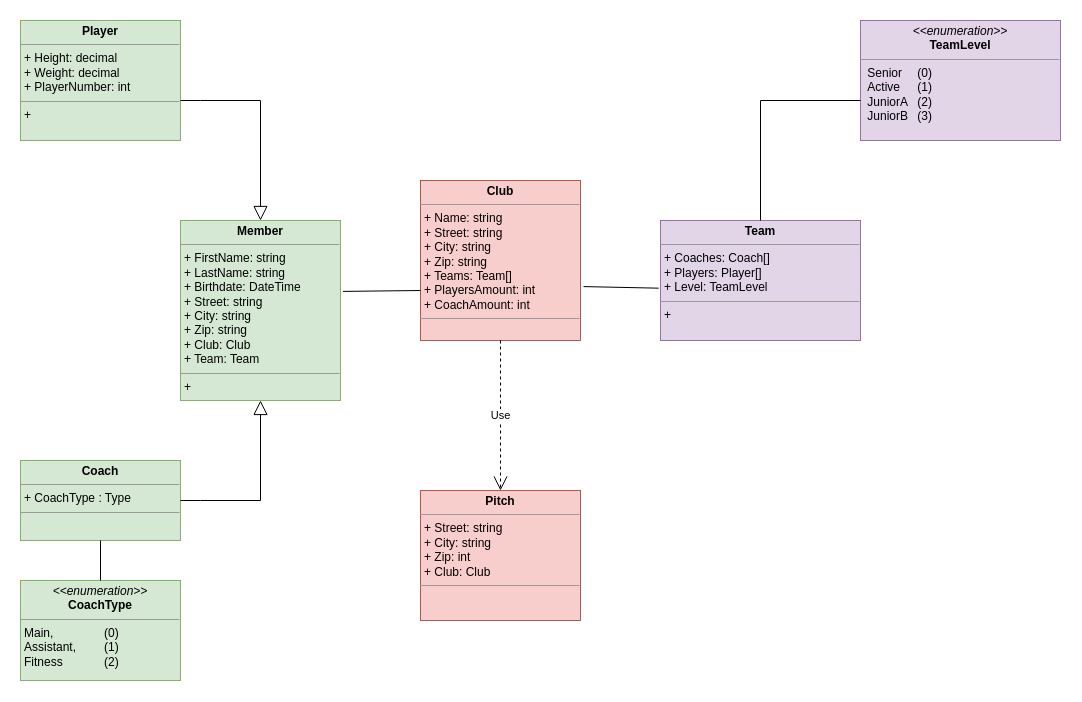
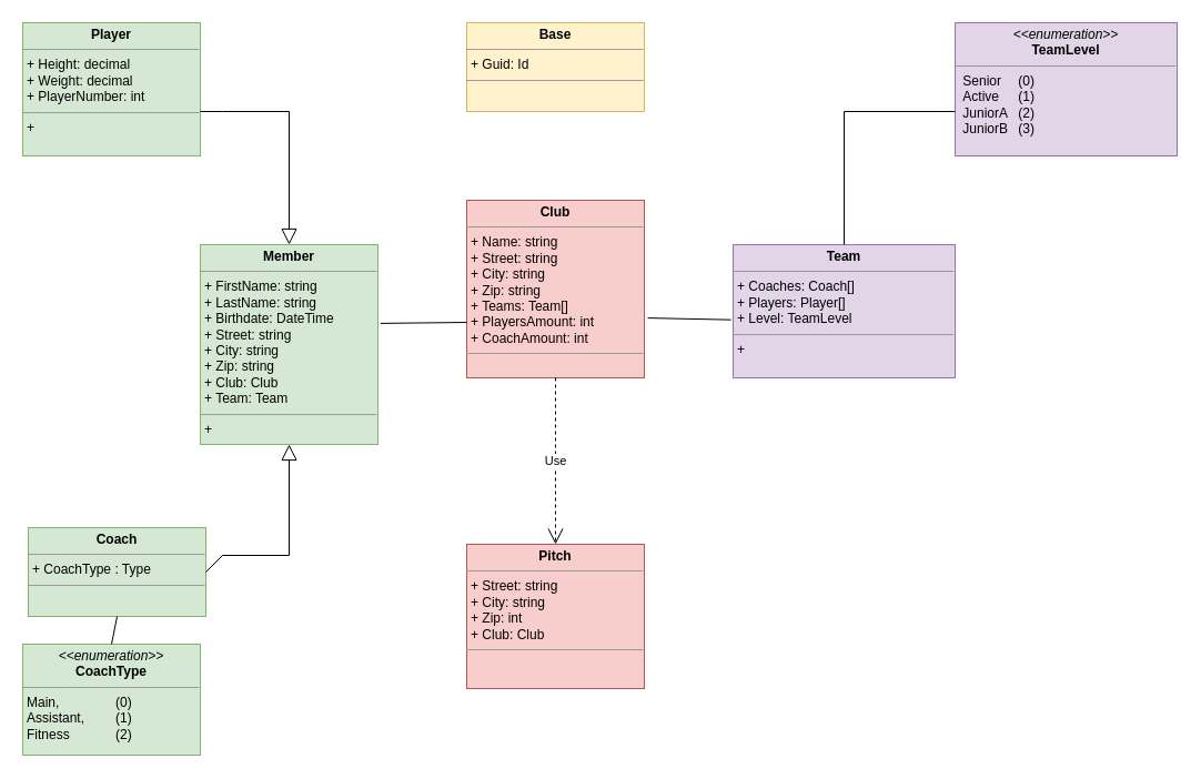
+ <mxCell id="17" value="&lt;p style=&quot;margin: 0px ; margin-top: 4px ; text-align: center&quot;&gt;&lt;b&gt;Base&lt;/b&gt;&lt;/p&gt;&lt;hr size=&quot;1&quot;&gt;&lt;p style=&quot;margin: 0px ; margin-left: 4px&quot;&gt;+ Guid: Id&lt;/p&gt;&lt;hr size=&quot;1&quot;&gt;&lt;p style=&quot;margin: 0px ; margin-left: 4px&quot;&gt;&lt;br&gt;&lt;/p&gt;" style="verticalAlign=top;align=left;overflow=fill;fontSize=12;fontFamily=Helvetica;html=1;fillColor=#fff2cc;strokeColor=#d6b656;" vertex="1" parent="1"><mxGeometry x="420" y="20" width="160" height="80" as="geometry" /></mxCell>
- <mxCell id="7" value="&lt;p style=&quot;margin: 0px ; margin-top: 4px ; text-align: center&quot;&gt;&lt;b&gt;Coach&lt;/b&gt;&lt;/p&gt;&lt;hr size=&quot;1&quot;&gt;&lt;p style=&quot;margin: 0px ; margin-left: 4px&quot;&gt;&lt;span&gt;+ CoachType : Type&amp;nbsp;&lt;/span&gt;&lt;br&gt;&lt;/p&gt;&lt;hr size=&quot;1&quot;&gt;&lt;p style=&quot;margin: 0px 0px 0px 4px&quot;&gt;&lt;br&gt;&lt;/p&gt;" style="verticalAlign=top;align=left;overflow=fill;fontSize=12;fontFamily=Helvetica;html=1;fillColor=#d5e8d4;strokeColor=#82b366;" parent="1" vertex="1"><mxGeometry x="20" y="460" width="160" height="80" as="geometry" /></mxCell>
+ <mxCell id="7" value="&lt;p style=&quot;margin: 0px ; margin-top: 4px ; text-align: center&quot;&gt;&lt;b&gt;Coach&lt;/b&gt;&lt;/p&gt;&lt;hr size=&quot;1&quot;&gt;&lt;p style=&quot;margin: 0px ; margin-left: 4px&quot;&gt;&lt;span&gt;+ CoachType : Type&amp;nbsp;&lt;/span&gt;&lt;br&gt;&lt;/p&gt;&lt;hr size=&quot;1&quot;&gt;&lt;p style=&quot;margin: 0px 0px 0px 4px&quot;&gt;&lt;br&gt;&lt;/p&gt;" style="verticalAlign=top;align=left;overflow=fill;fontSize=12;fontFamily=Helvetica;html=1;fillColor=#d5e8d4;strokeColor=#82b366;" parent="1" vertex="1"><mxGeometry x="25" y="475" width="160" height="80" as="geometry" /></mxCell>
